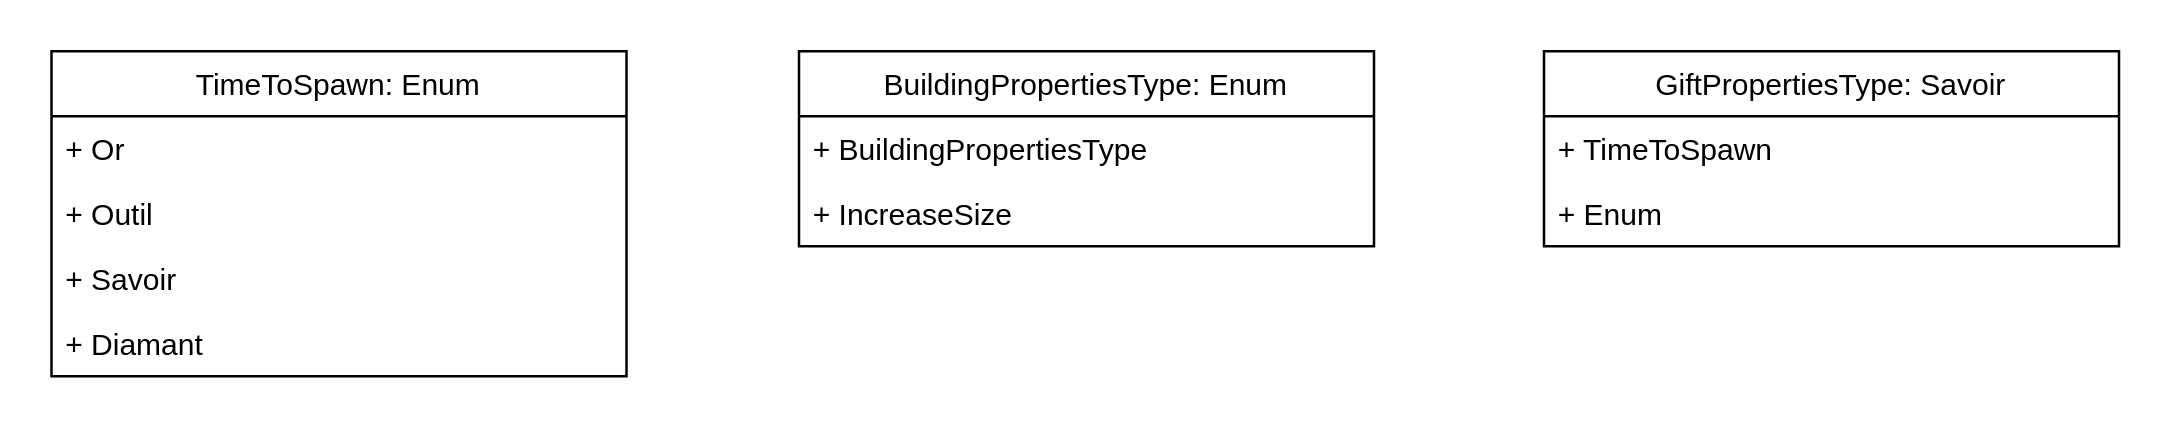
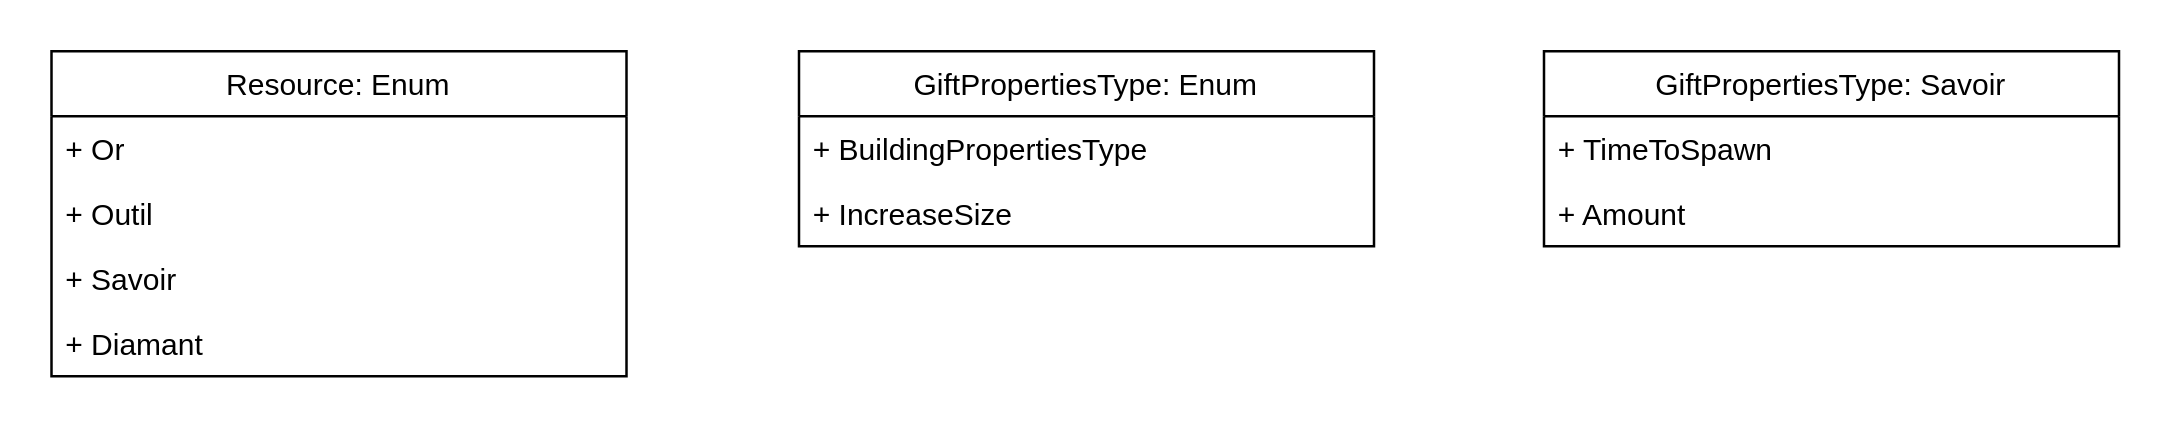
- <mxCell id="2" value="TimeToSpawn: Enum" style="swimlane;fontStyle=0;childLayout=stackLayout;horizontal=1;startSize=26;horizontalStack=0;resizeParent=1;resizeParentMax=0;resizeLast=0;collapsible=1;marginBottom=0;" parent="1" vertex="1"><mxGeometry width="230" height="130" as="geometry" x="20" y="20" /></mxCell>
+ <mxCell id="2" value="Resource: Enum" style="swimlane;fontStyle=0;childLayout=stackLayout;horizontal=1;startSize=26;horizontalStack=0;resizeParent=1;resizeParentMax=0;resizeLast=0;collapsible=1;marginBottom=0;" parent="1" vertex="1"><mxGeometry width="230" height="130" as="geometry" x="20" y="20" /></mxCell>
- <mxCell id="7" value="BuildingPropertiesType: Enum" style="swimlane;fontStyle=0;childLayout=stackLayout;horizontal=1;startSize=26;horizontalStack=0;resizeParent=1;resizeParentMax=0;resizeLast=0;collapsible=1;marginBottom=0;" parent="1" vertex="1"><mxGeometry x="319" width="230" height="78" as="geometry" y="20" /></mxCell>
+ <mxCell id="7" value="GiftPropertiesType: Enum" style="swimlane;fontStyle=0;childLayout=stackLayout;horizontal=1;startSize=26;horizontalStack=0;resizeParent=1;resizeParentMax=0;resizeLast=0;collapsible=1;marginBottom=0;" parent="1" vertex="1"><mxGeometry x="319" width="230" height="78" as="geometry" y="20" /></mxCell>
- <mxCell id="12" value="+ Enum" style="text;align=left;verticalAlign=top;spacingLeft=4;spacingRight=4;overflow=hidden;rotatable=0;points=[[0,0.5],[1,0.5]];portConstraint=eastwest;" vertex="1" parent="10"><mxGeometry y="52" width="230" height="26" as="geometry" /></mxCell>
+ <mxCell id="12" value="+ Amount" style="text;align=left;verticalAlign=top;spacingLeft=4;spacingRight=4;overflow=hidden;rotatable=0;points=[[0,0.5],[1,0.5]];portConstraint=eastwest;" vertex="1" parent="10"><mxGeometry y="52" width="230" height="26" as="geometry" /></mxCell>
